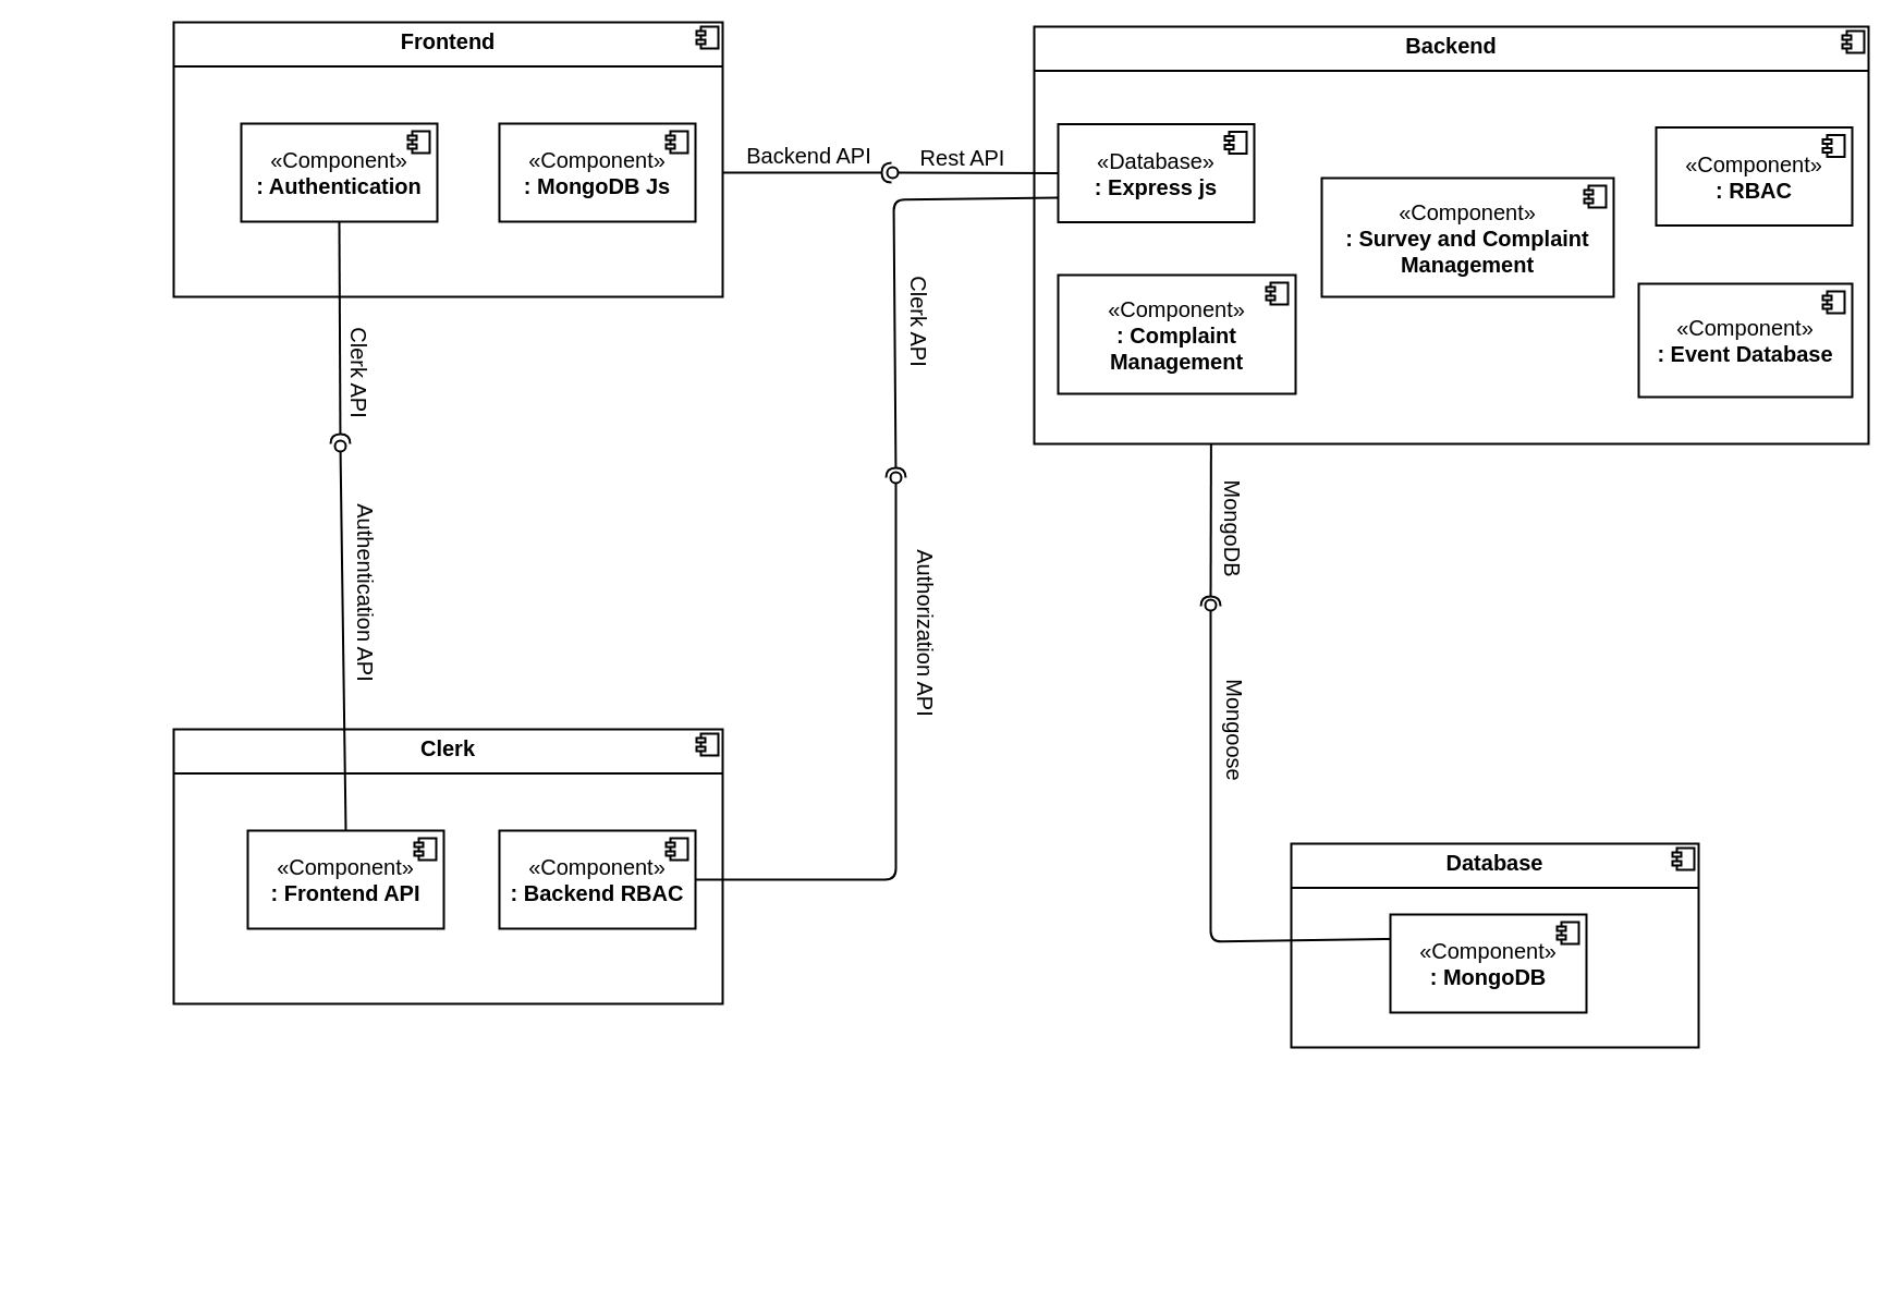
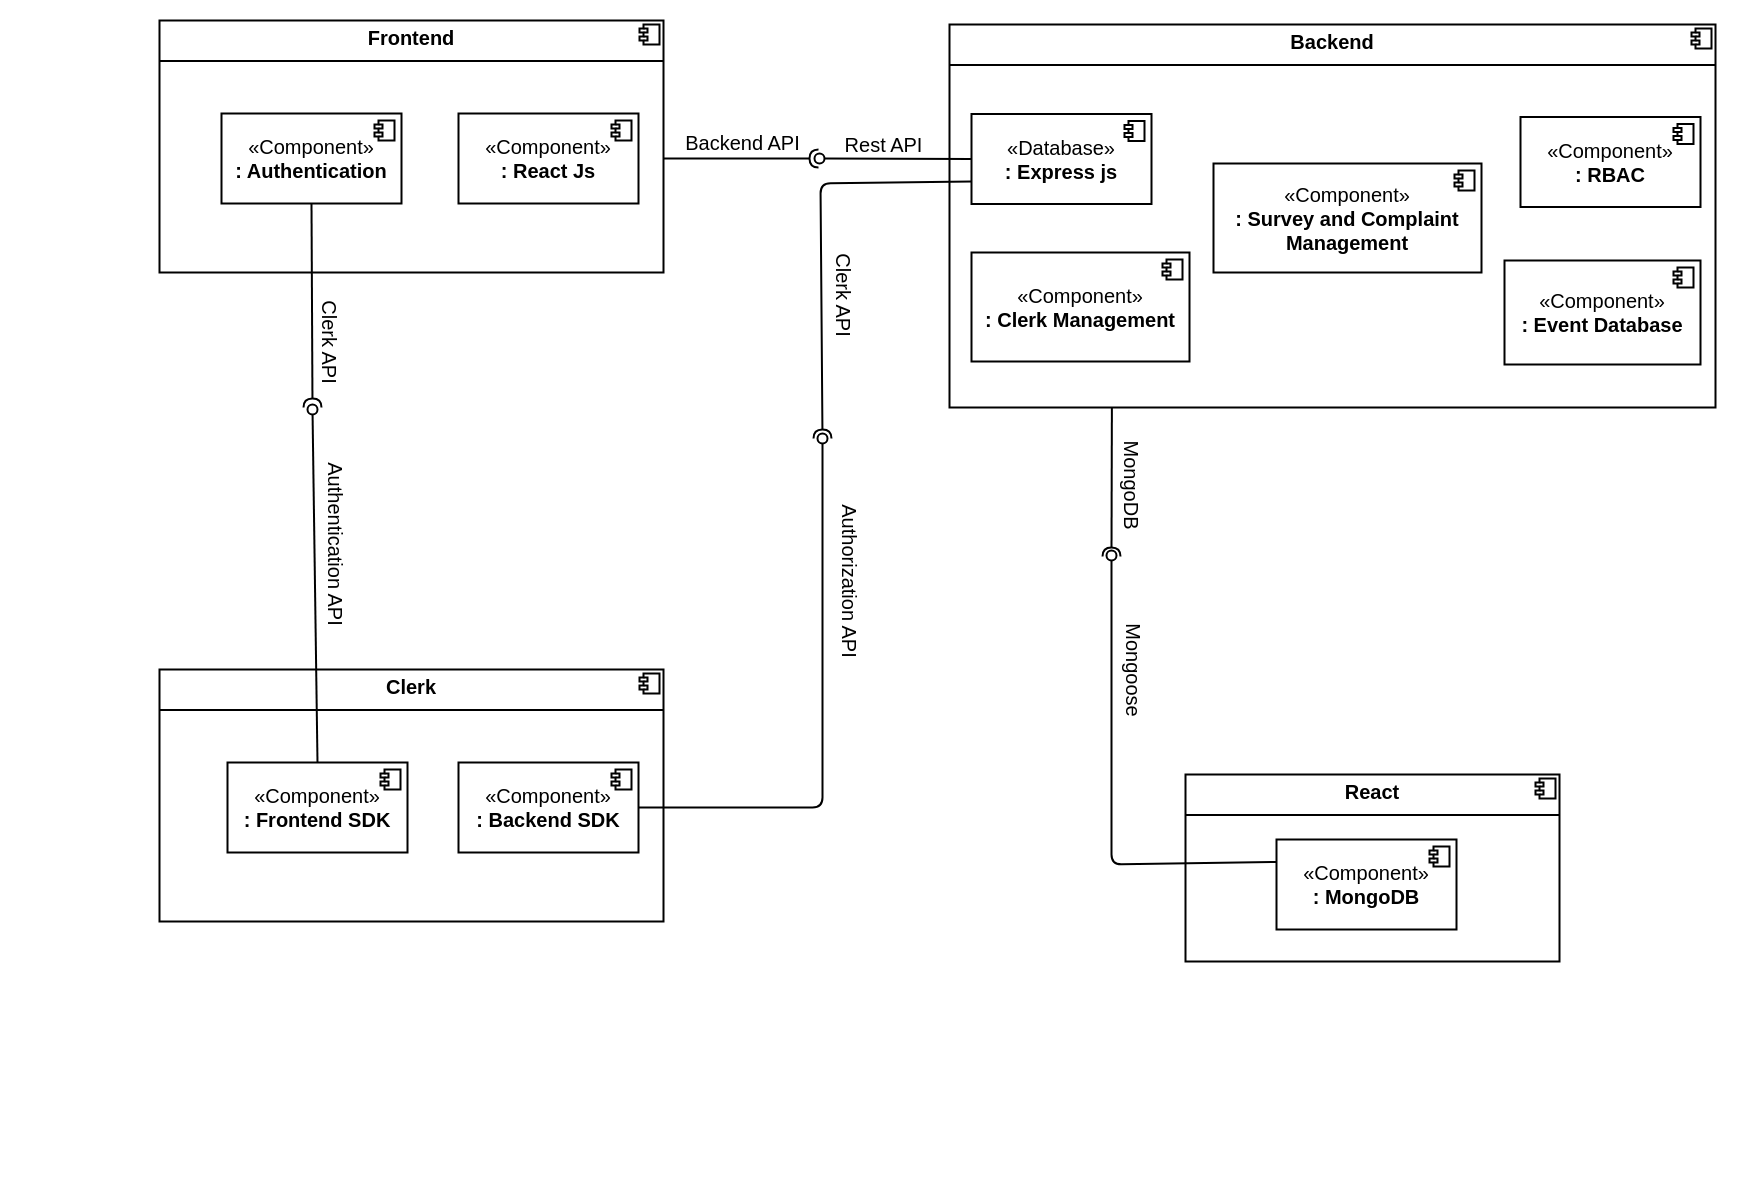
- <mxCell id="33" value="«Component»&lt;br&gt;&lt;b&gt;: MongoDB Js&lt;/b&gt;" style="html=1;dropTarget=0;whiteSpace=wrap;strokeWidth=2;fontSize=20;" vertex="1" parent="30"><mxGeometry x="438" y="93" width="180" height="90" as="geometry" /></mxCell>
+ <mxCell id="33" value="«Component»&lt;br&gt;&lt;b&gt;: React Js&lt;/b&gt;" style="html=1;dropTarget=0;whiteSpace=wrap;strokeWidth=2;fontSize=20;" vertex="1" parent="30"><mxGeometry x="438" y="93" width="180" height="90" as="geometry" /></mxCell>
- <mxCell id="18" value="«Component»&lt;br&gt;&lt;b&gt;: Complaint Management&lt;/b&gt;" style="html=1;dropTarget=0;whiteSpace=wrap;strokeWidth=2;fontSize=20;" vertex="1" parent="10"><mxGeometry x="113" y="228" width="218" height="109" as="geometry" /></mxCell>
+ <mxCell id="18" value="«Component»&lt;br&gt;&lt;b&gt;: Clerk Management&lt;/b&gt;" style="html=1;dropTarget=0;whiteSpace=wrap;strokeWidth=2;fontSize=20;" vertex="1" parent="10"><mxGeometry x="113" y="228" width="218" height="109" as="geometry" /></mxCell>
- <mxCell id="43" value="&lt;p style=&quot;margin:0px;margin-top:6px;text-align:center;&quot;&gt;&lt;b&gt;Database&lt;/b&gt;&lt;/p&gt;&lt;hr style=&quot;border-style:solid;&quot;&gt;&lt;p style=&quot;margin:0px;margin-left:8px;&quot;&gt;&lt;br&gt;&lt;/p&gt;" style="align=left;overflow=fill;html=1;dropTarget=0;whiteSpace=wrap;strokeWidth=2;fontSize=20;" parent="42" vertex="1"><mxGeometry width="374" height="187" as="geometry" /></mxCell>
+ <mxCell id="43" value="&lt;p style=&quot;margin:0px;margin-top:6px;text-align:center;&quot;&gt;&lt;b&gt;React&lt;/b&gt;&lt;/p&gt;&lt;hr style=&quot;border-style:solid;&quot;&gt;&lt;p style=&quot;margin:0px;margin-left:8px;&quot;&gt;&lt;br&gt;&lt;/p&gt;" style="align=left;overflow=fill;html=1;dropTarget=0;whiteSpace=wrap;strokeWidth=2;fontSize=20;" parent="42" vertex="1"><mxGeometry width="374" height="187" as="geometry" /></mxCell>
- <mxCell id="7" value="«Component»&lt;br&gt;&lt;b&gt;: Frontend API&lt;/b&gt;" style="html=1;dropTarget=0;whiteSpace=wrap;strokeWidth=2;fontSize=20;" vertex="1" parent="2"><mxGeometry x="207" y="93" width="180" height="90" as="geometry" /></mxCell>
+ <mxCell id="7" value="«Component»&lt;br&gt;&lt;b&gt;: Frontend SDK&lt;/b&gt;" style="html=1;dropTarget=0;whiteSpace=wrap;strokeWidth=2;fontSize=20;" vertex="1" parent="2"><mxGeometry x="207" y="93" width="180" height="90" as="geometry" /></mxCell>
- <mxCell id="5" value="«Component»&lt;br&gt;&lt;b&gt;: Backend RBAC&lt;/b&gt;" style="html=1;dropTarget=0;whiteSpace=wrap;strokeWidth=2;fontSize=20;" vertex="1" parent="2"><mxGeometry x="438" y="93" width="180" height="90" as="geometry" /></mxCell>
+ <mxCell id="5" value="«Component»&lt;br&gt;&lt;b&gt;: Backend SDK&lt;/b&gt;" style="html=1;dropTarget=0;whiteSpace=wrap;strokeWidth=2;fontSize=20;" vertex="1" parent="2"><mxGeometry x="438" y="93" width="180" height="90" as="geometry" /></mxCell>
